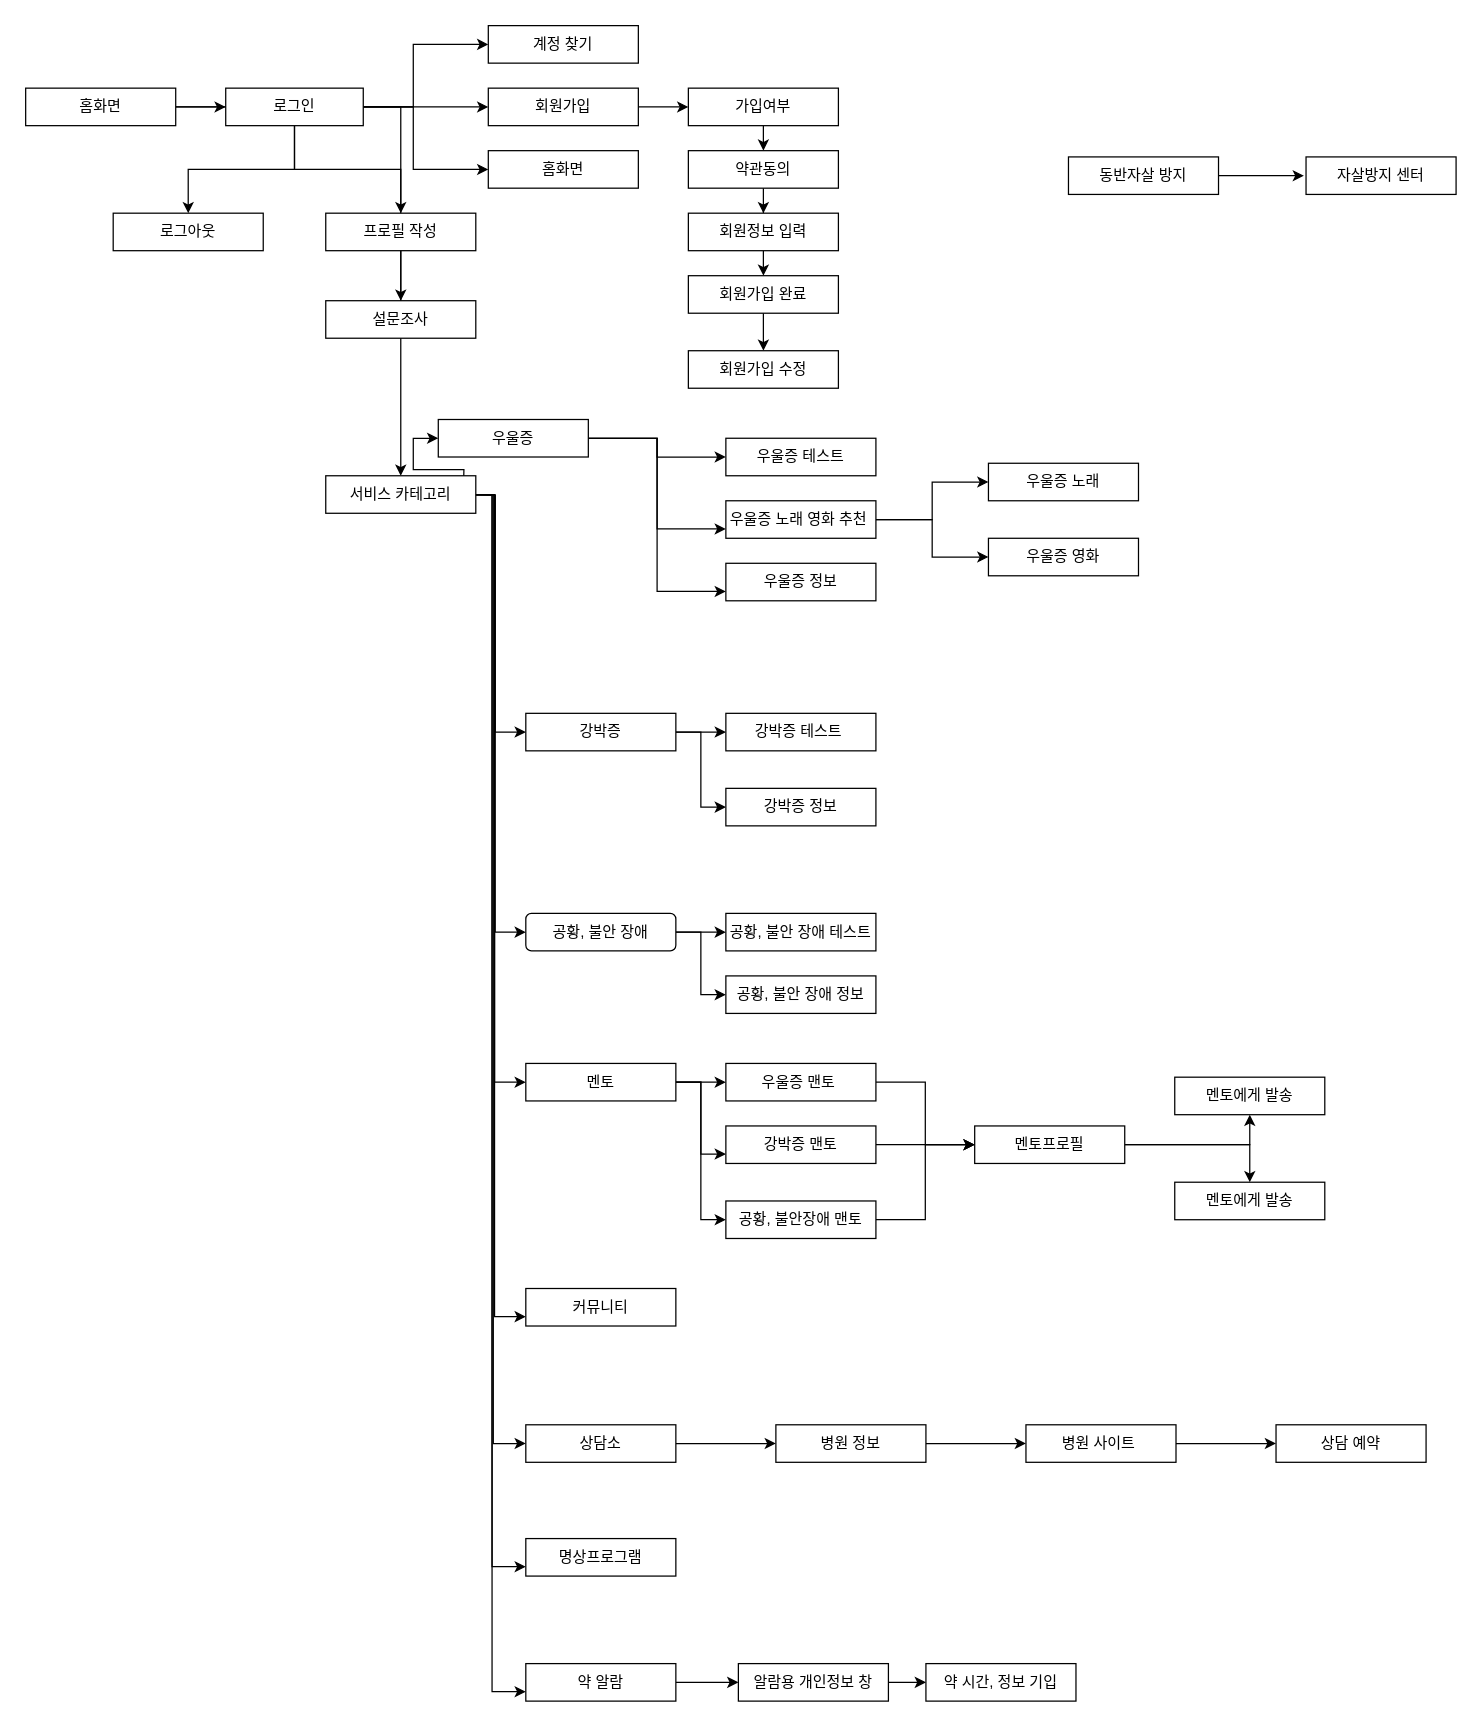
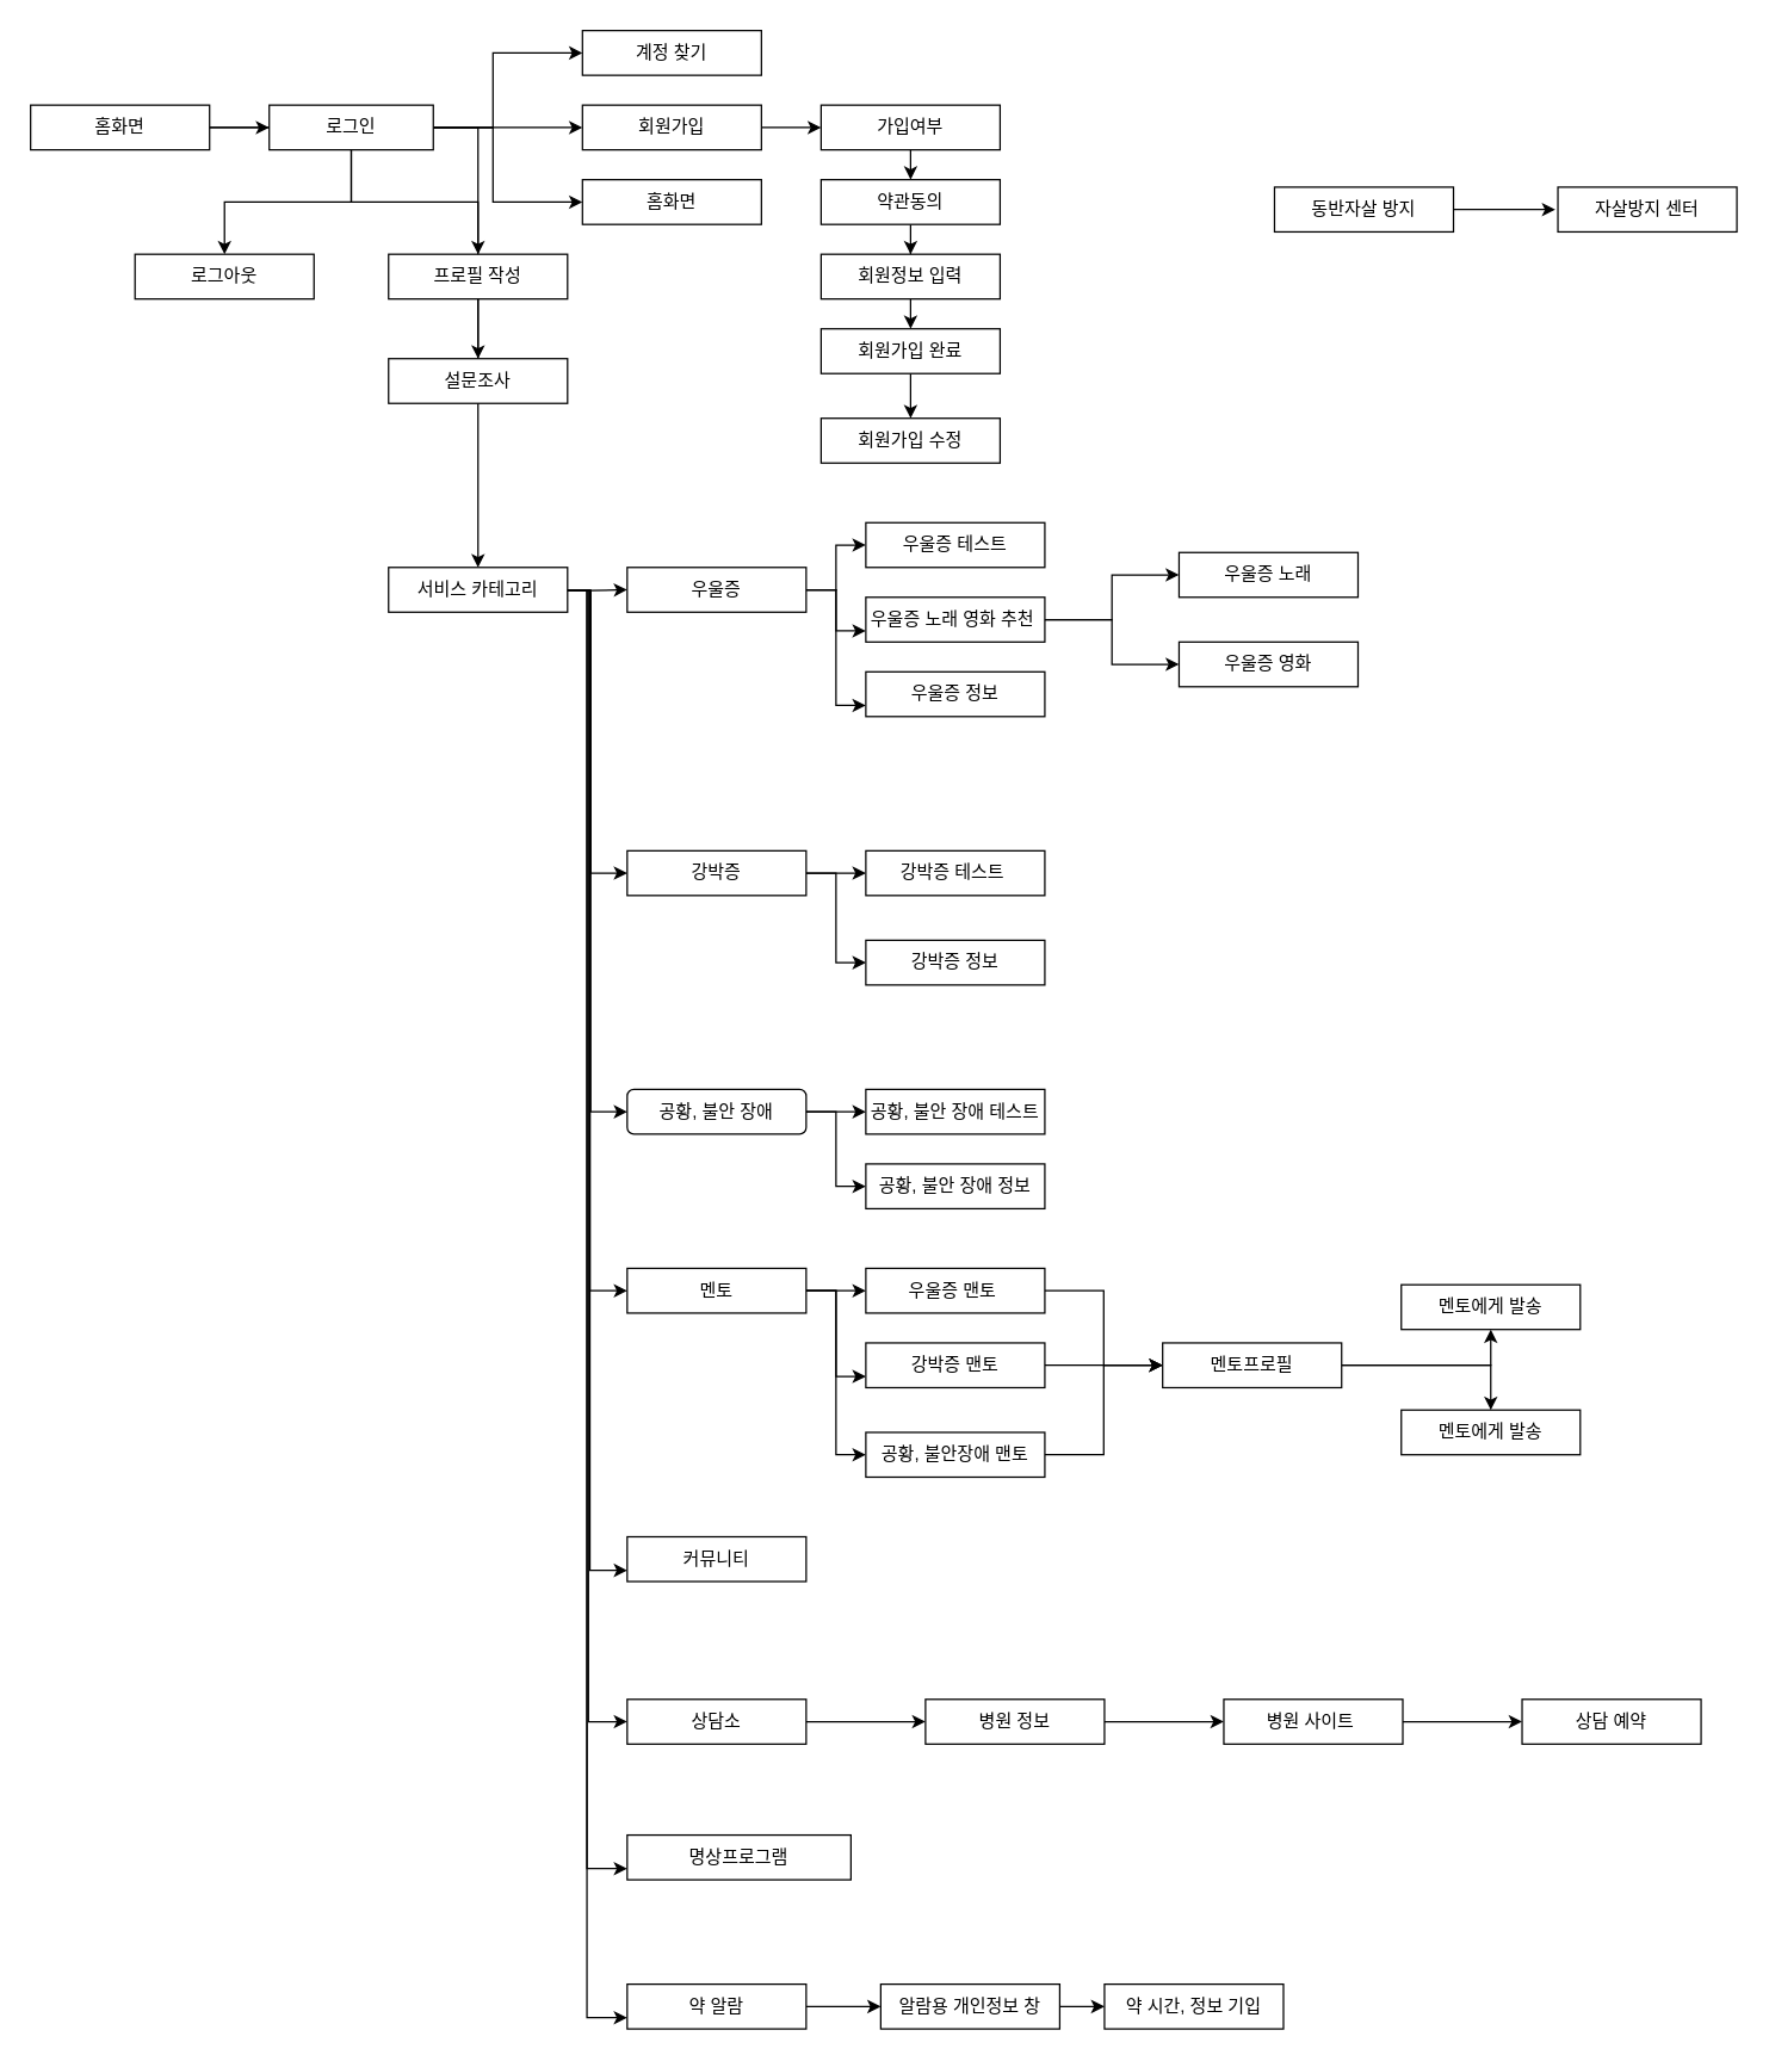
- <mxCell id="33" value="우울증" style="rounded=0;whiteSpace=wrap;html=1;" vertex="1" parent="1"><mxGeometry x="350" y="335" width="120" height="30" as="geometry" /></mxCell>
+ <mxCell id="33" value="우울증" style="rounded=0;whiteSpace=wrap;html=1;" vertex="1" parent="1"><mxGeometry x="420" y="380" width="120" height="30" as="geometry" /></mxCell>
- <mxCell id="80" value="명상프로그램" style="rounded=0;whiteSpace=wrap;html=1;" vertex="1" parent="1"><mxGeometry x="420" y="1230" width="120" height="30" as="geometry" /></mxCell>
+ <mxCell id="80" value="명상프로그램" style="rounded=0;whiteSpace=wrap;html=1;" vertex="1" parent="1"><mxGeometry x="420" y="1230" width="150" height="30" as="geometry" /></mxCell>
